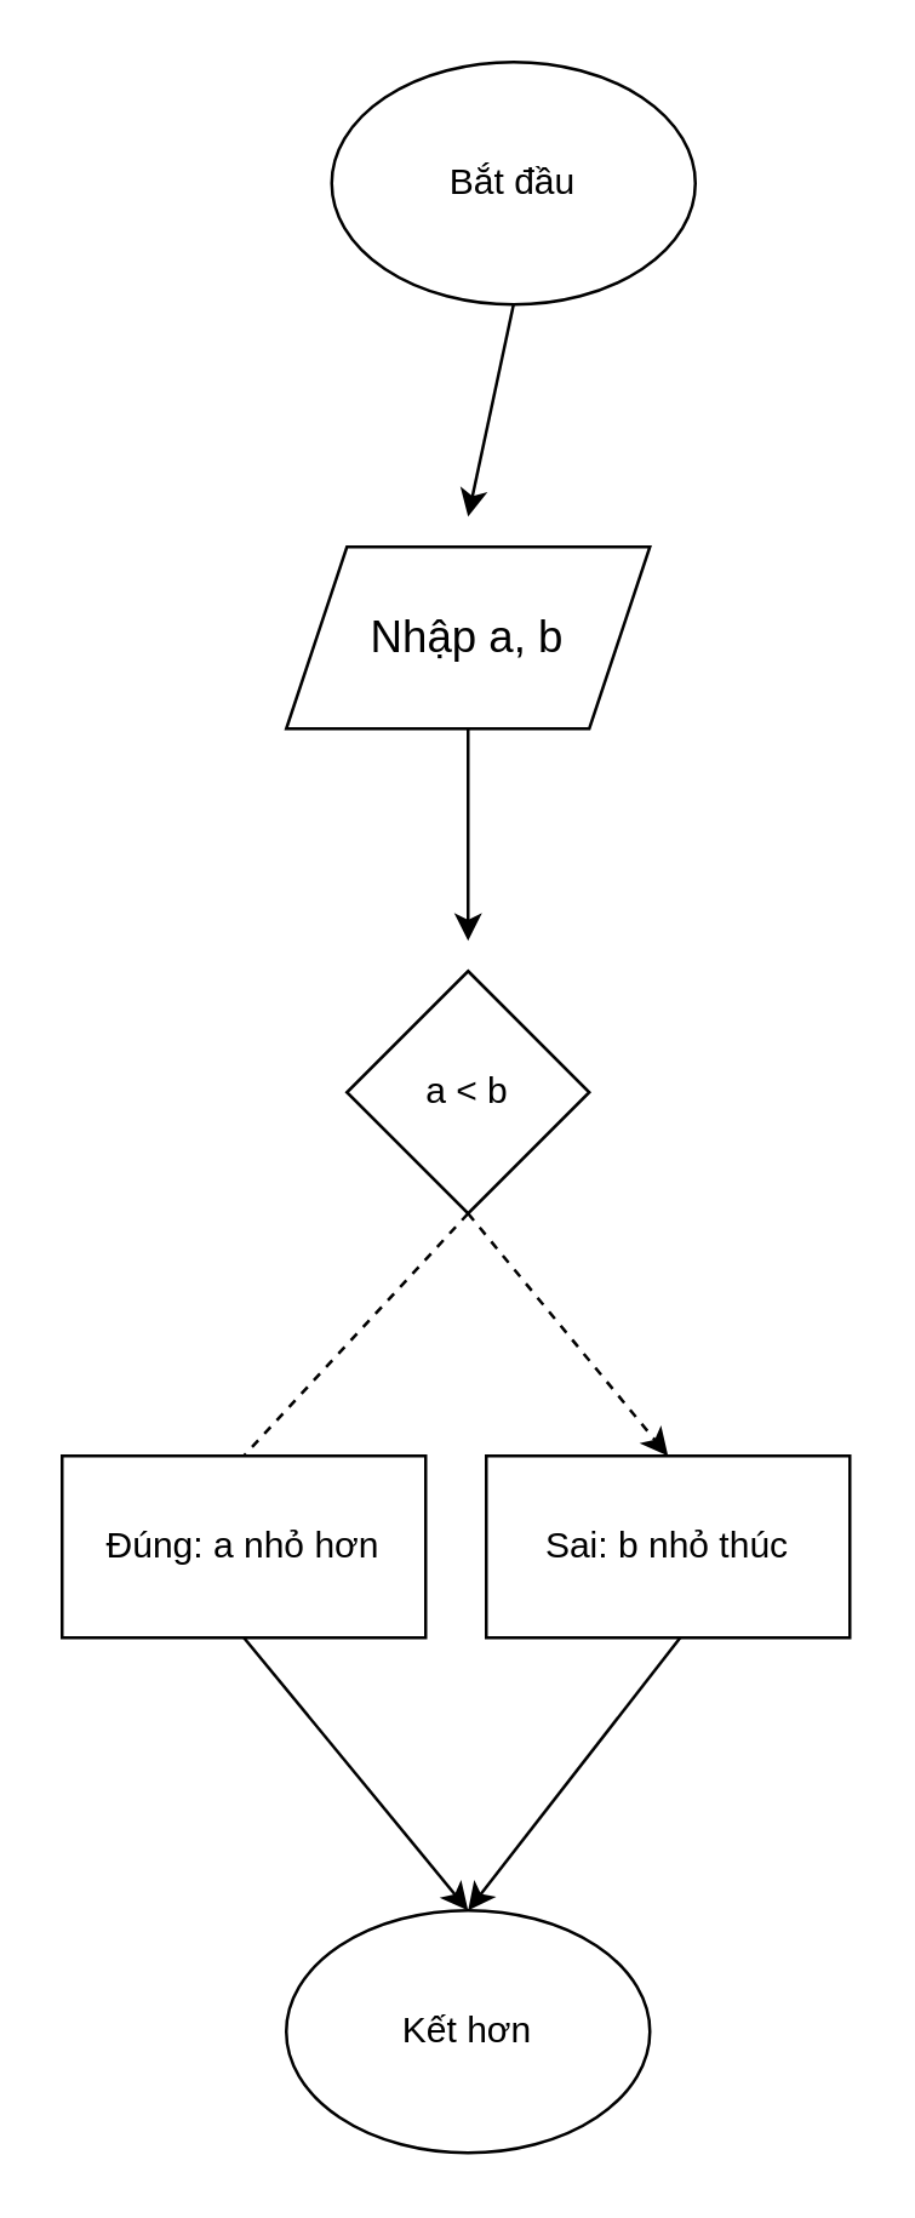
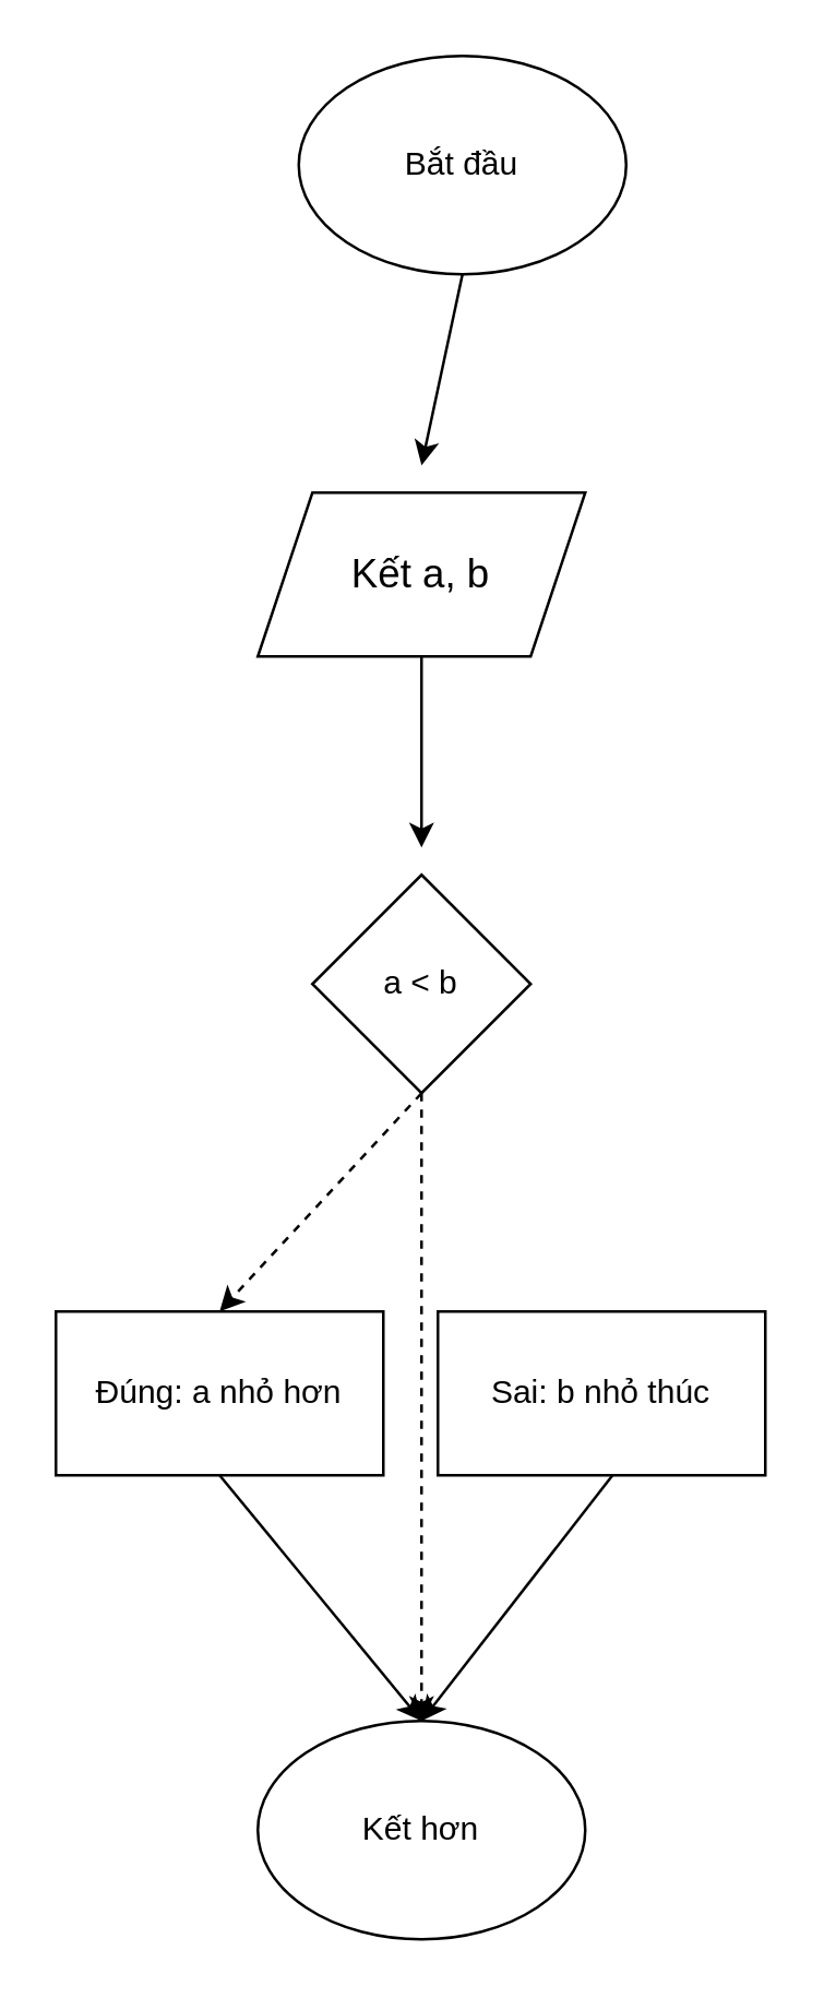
- <mxCell id="3" value="&lt;span style=&quot;box-sizing: border-box; margin: 0px; padding: 0px; font-family: Arial, sans-serif; font-size: 14.667px; text-align: left; white-space-collapse: preserve; background-color: rgb(255, 255, 255);&quot;&gt;&lt;font style=&quot;box-sizing: border-box; margin: 0px; padding: 0px; vertical-align: inherit;&quot;&gt;&lt;font style=&quot;vertical-align: inherit;&quot;&gt;&lt;font style=&quot;vertical-align: inherit;&quot;&gt;Nhập a, b&lt;/font&gt;&lt;/font&gt;&lt;/font&gt;&lt;/span&gt;" style="shape=parallelogram;perimeter=parallelogramPerimeter;whiteSpace=wrap;html=1;fixedSize=1;" vertex="1" parent="1"><mxGeometry x="94" y="180" width="120" height="60" as="geometry" /></mxCell>
+ <mxCell id="3" value="&lt;span style=&quot;box-sizing: border-box; margin: 0px; padding: 0px; font-family: Arial, sans-serif; font-size: 14.667px; text-align: left; white-space-collapse: preserve; background-color: rgb(255, 255, 255);&quot;&gt;&lt;font style=&quot;box-sizing: border-box; margin: 0px; padding: 0px; vertical-align: inherit;&quot;&gt;&lt;font style=&quot;vertical-align: inherit;&quot;&gt;&lt;font style=&quot;vertical-align: inherit;&quot;&gt;Kết a, b&lt;/font&gt;&lt;/font&gt;&lt;/font&gt;&lt;/span&gt;" style="shape=parallelogram;perimeter=parallelogramPerimeter;whiteSpace=wrap;html=1;fixedSize=1;" vertex="1" parent="1"><mxGeometry x="94" y="180" width="120" height="60" as="geometry" /></mxCell>
- <mxCell id="5" value="" style="endArrow=classic;html=1;rounded=0;dashed=1;exitX=0.5;exitY=1;exitDx=0;exitDy=0;entryX=0.5;entryY=0;entryDx=0;entryDy=0;" edge="1" parent="1" source="4" target="13"><mxGeometry width="50" height="50" relative="1" as="geometry"><mxPoint x="194" y="440" as="sourcePoint" /><mxPoint x="224" y="510" as="targetPoint" /></mxGeometry></mxCell>
+ <mxCell id="5" value="" style="endArrow=classic;html=1;rounded=0;dashed=1;exitX=0.5;exitY=1;exitDx=0;exitDy=0;" edge="1" parent="1" source="4" target="6"><mxGeometry width="50" height="50" relative="1" as="geometry"><mxPoint x="194" y="440" as="sourcePoint" /><mxPoint x="224" y="510" as="targetPoint" /></mxGeometry></mxCell>
- <mxCell id="9" value="" style="endArrow=none;html=1;rounded=0;dashed=1;exitX=0.5;exitY=1;exitDx=0;exitDy=0;entryX=0.5;entryY=0;entryDx=0;entryDy=0;" edge="1" parent="1" source="4" target="12"><mxGeometry width="50" height="50" relative="1" as="geometry"><mxPoint x="134" y="610" as="sourcePoint" /><mxPoint x="84" y="510" as="targetPoint" /></mxGeometry></mxCell>
+ <mxCell id="9" value="" style="endArrow=classic;html=1;rounded=0;dashed=1;exitX=0.5;exitY=1;exitDx=0;exitDy=0;entryX=0.5;entryY=0;entryDx=0;entryDy=0;" edge="1" parent="1" source="4" target="12"><mxGeometry width="50" height="50" relative="1" as="geometry"><mxPoint x="134" y="610" as="sourcePoint" /><mxPoint x="84" y="510" as="targetPoint" /></mxGeometry></mxCell>
